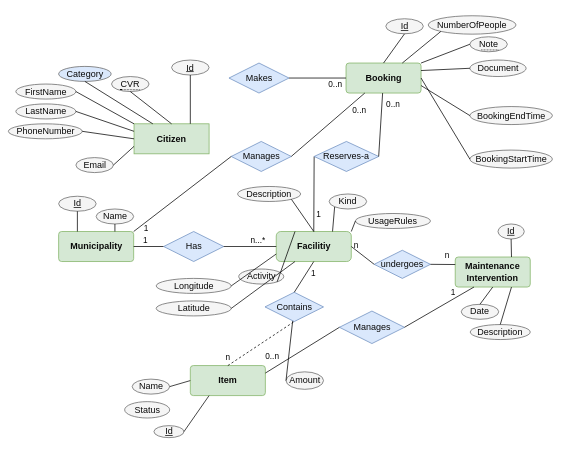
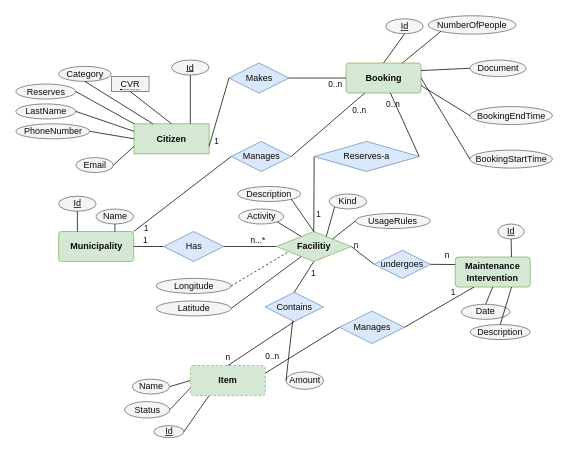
- <mxCell id="22" value="&lt;span style=&quot;border-bottom: 1px dotted&quot;&gt;Note&lt;/span&gt;" style="ellipse;whiteSpace=wrap;html=1;align=center;fillColor=#f5f5f5;strokeColor=#666666;fontColor=#0A0A0A;" vertex="1" parent="1"><mxGeometry x="625.5" y="48.5" width="50" height="20" as="geometry" /></mxCell>
- <mxCell id="25" value="" style="endArrow=none;html=1;rounded=0;entryX=0;entryY=0.5;entryDx=0;entryDy=0;exitX=1;exitY=0;exitDx=0;exitDy=0;fontColor=#0A0A0A;strokeColor=#030303;" edge="1" parent="1" source="20" target="22"><mxGeometry relative="1" as="geometry"><mxPoint x="625.5" y="163.5" as="sourcePoint" /><mxPoint x="570.5" y="253.5" as="targetPoint" /></mxGeometry></mxCell>
- <mxCell id="6" value="Category" style="ellipse;whiteSpace=wrap;html=1;align=center;fillColor=#dae8fc;strokeColor=#666666;fontColor=#0A0A0A;" vertex="1" parent="1"><mxGeometry x="77.5" y="88" width="70" height="20" as="geometry" /></mxCell>
+ <mxCell id="6" value="Category" style="ellipse;whiteSpace=wrap;html=1;align=center;fillColor=#f5f5f5;strokeColor=#666666;fontColor=#0A0A0A;" vertex="1" parent="1"><mxGeometry x="77.5" y="88" width="70" height="20" as="geometry" /></mxCell>
- <mxCell id="31" value="&lt;span style=&quot;border-bottom: 1px dotted&quot;&gt;CVR&lt;/span&gt;" style="ellipse;whiteSpace=wrap;html=1;align=center;fillColor=#f5f5f5;strokeColor=#666666;fontColor=#0A0A0A;" vertex="1" parent="1"><mxGeometry x="148" y="101.5" width="50" height="20" as="geometry" /></mxCell>
+ <mxCell id="31" value="&lt;span style=&quot;border-bottom: 1px dotted&quot;&gt;CVR&lt;/span&gt;" style="whiteSpace=wrap;html=1;align=center;fillColor=#f5f5f5;strokeColor=#666666;fontColor=#0A0A0A;rounded=0;" vertex="1" parent="1"><mxGeometry x="148" y="101.5" width="50" height="20" as="geometry" /></mxCell>
- <mxCell id="2" value="FirstName" style="ellipse;whiteSpace=wrap;html=1;align=center;fillColor=#f5f5f5;strokeColor=#666666;fontColor=#0A0A0A;" vertex="1" parent="1"><mxGeometry x="20.5" y="111.5" width="80" height="20" as="geometry" /></mxCell>
+ <mxCell id="2" value="Reserves" style="ellipse;whiteSpace=wrap;html=1;align=center;fillColor=#f5f5f5;strokeColor=#666666;fontColor=#0A0A0A;" vertex="1" parent="1"><mxGeometry x="20.5" y="111.5" width="80" height="20" as="geometry" /></mxCell>
+ <mxCell id="18" value="" style="endArrow=none;html=1;rounded=0;exitX=1;exitY=0.75;exitDx=0;exitDy=0;entryX=0;entryY=0.5;entryDx=0;entryDy=0;fontColor=#0A0A0A;strokeColor=#030303;" edge="1" parent="1" source="3" target="17"><mxGeometry relative="1" as="geometry"><mxPoint x="472.2" y="-112" as="sourcePoint" /><mxPoint x="474" y="-81.48" as="targetPoint" /></mxGeometry></mxCell>
+ <mxCell id="19" value="1" style="edgeLabel;html=1;align=center;verticalAlign=middle;resizable=0;points=[];fontColor=#030303;labelBackgroundColor=none;" connectable="0" vertex="1" parent="18"><mxGeometry x="-0.694" relative="1" as="geometry"><mxPoint x="5" y="7" as="offset" /></mxGeometry></mxCell>
- <mxCell id="4" value="PhoneNumber" style="ellipse;whiteSpace=wrap;html=1;align=center;fillColor=#f5f5f5;strokeColor=#666666;fontColor=#0A0A0A;" vertex="1" parent="1"><mxGeometry x="10.5" y="164.5" width="98.5" height="20" as="geometry" /></mxCell>
+ <mxCell id="4" value="PhoneNumber" style="ellipse;whiteSpace=wrap;html=1;align=center;fillColor=#f5f5f5;strokeColor=#666666;fontColor=#0A0A0A;" vertex="1" parent="1"><mxGeometry x="20.5" y="164.5" width="98.5" height="20" as="geometry" /></mxCell>
- <mxCell id="37" value="Reserves-a" style="shape=rhombus;perimeter=rhombusPerimeter;whiteSpace=wrap;html=1;align=center;fillColor=#dae8fc;strokeColor=#6c8ebf;fontStyle=0;fontColor=#0A0A0A;" vertex="1" parent="1"><mxGeometry x="418" y="188" width="86" height="40" as="geometry" /></mxCell>
+ <mxCell id="37" value="Reserves-a" style="shape=rhombus;perimeter=rhombusPerimeter;whiteSpace=wrap;html=1;align=center;fillColor=#dae8fc;strokeColor=#6c8ebf;fontStyle=0;fontColor=#0A0A0A;" vertex="1" parent="1"><mxGeometry x="418" y="188" width="140" height="40" as="geometry" /></mxCell>
- <mxCell id="10" value="Facilitiy" style="whiteSpace=wrap;html=1;align=center;fontStyle=1;fillColor=#d5e8d4;strokeColor=#82b366;fontColor=#0A0A0A;rounded=1;" vertex="1" parent="1"><mxGeometry x="367.5" y="308" width="100" height="40" as="geometry" /></mxCell>
+ <mxCell id="10" value="Facilitiy" style="rhombus;whiteSpace=wrap;html=1;align=center;fontStyle=1;fillColor=#d5e8d4;strokeColor=#82b366;fontColor=#0A0A0A;" vertex="1" parent="1"><mxGeometry x="367.5" y="308" width="100" height="40" as="geometry" /></mxCell>
- <mxCell id="78" value="" style="endArrow=none;html=1;rounded=0;exitX=1;exitY=0.5;exitDx=0;exitDy=0;entryX=0;entryY=0.75;entryDx=0;entryDy=0;fontColor=#0A0A0A;strokeColor=#0A0A0A;" edge="1" parent="1" source="77" target="10"><mxGeometry relative="1" as="geometry"><mxPoint x="182.5" y="448" as="sourcePoint" /><mxPoint x="322.74" y="398.548" as="targetPoint" /></mxGeometry></mxCell>
+ <mxCell id="78" value="" style="endArrow=none;html=1;rounded=0;exitX=1;exitY=0.5;exitDx=0;exitDy=0;entryX=0;entryY=0.75;entryDx=0;entryDy=0;fontColor=#0A0A0A;strokeColor=#0A0A0A;dashed=1;" edge="1" parent="1" source="77" target="10"><mxGeometry relative="1" as="geometry"><mxPoint x="182.5" y="448" as="sourcePoint" /><mxPoint x="322.74" y="398.548" as="targetPoint" /></mxGeometry></mxCell>
- <mxCell id="39" value="Activity" style="ellipse;whiteSpace=wrap;html=1;align=center;fillColor=#f5f5f5;strokeColor=#666666;fontColor=#0A0A0A;" vertex="1" parent="1"><mxGeometry x="317.5" y="358" width="60" height="20" as="geometry" /></mxCell>
+ <mxCell id="39" value="Activity" style="ellipse;whiteSpace=wrap;html=1;align=center;fillColor=#f5f5f5;strokeColor=#666666;fontColor=#0A0A0A;" vertex="1" parent="1"><mxGeometry x="317.5" y="278" width="60" height="20" as="geometry" /></mxCell>
- <mxCell id="26" value="Date" style="ellipse;whiteSpace=wrap;html=1;align=center;fillColor=#f5f5f5;strokeColor=#666666;fontColor=#0A0A0A;" vertex="1" parent="1"><mxGeometry x="614" y="405" width="50" height="20" as="geometry" /></mxCell>
+ <mxCell id="26" value="Date" style="ellipse;whiteSpace=wrap;html=1;align=center;fillColor=#f5f5f5;strokeColor=#666666;fontColor=#0A0A0A;" vertex="1" parent="1"><mxGeometry x="614" y="405" width="65" height="20" as="geometry" /></mxCell>
- <mxCell id="71" value="" style="endArrow=none;html=1;rounded=0;entryX=0.5;entryY=1;entryDx=0;entryDy=0;exitX=0.5;exitY=0;exitDx=0;exitDy=0;fontColor=#0A0A0A;strokeColor=#030303;dashed=1;" edge="1" parent="1" source="12" target="41"><mxGeometry relative="1" as="geometry"><mxPoint x="427.5" y="508" as="sourcePoint" /><mxPoint x="397.5" y="468" as="targetPoint" /></mxGeometry></mxCell>
+ <mxCell id="71" value="" style="endArrow=none;html=1;rounded=0;entryX=0.5;entryY=1;entryDx=0;entryDy=0;exitX=0.5;exitY=0;exitDx=0;exitDy=0;fontColor=#0A0A0A;strokeColor=#030303;" edge="1" parent="1" source="12" target="41"><mxGeometry relative="1" as="geometry"><mxPoint x="427.5" y="508" as="sourcePoint" /><mxPoint x="397.5" y="468" as="targetPoint" /></mxGeometry></mxCell>
- <mxCell id="12" value="Item" style="rounded=1;arcSize=10;whiteSpace=wrap;html=1;align=center;fontStyle=1;fillColor=#d5e8d4;strokeColor=#82b366;fontColor=#0A0A0A;" vertex="1" parent="1"><mxGeometry x="253" y="486.66" width="100" height="40" as="geometry" /></mxCell>
+ <mxCell id="12" value="Item" style="rounded=1;arcSize=10;whiteSpace=wrap;html=1;align=center;fontStyle=1;fillColor=#d5e8d4;strokeColor=#82b366;fontColor=#0A0A0A;dashed=1;" vertex="1" parent="1"><mxGeometry x="253" y="486.66" width="100" height="40" as="geometry" /></mxCell>
+ <mxCell id="84" value="" style="endArrow=none;html=1;rounded=0;entryX=1;entryY=0.5;entryDx=0;entryDy=0;exitX=0;exitY=0.75;exitDx=0;exitDy=0;fontColor=#0A0A0A;strokeColor=#0A0A0A;" edge="1" parent="1" source="12" target="83"><mxGeometry relative="1" as="geometry"><mxPoint x="313" y="586.66" as="sourcePoint" /><mxPoint x="313" y="536.66" as="targetPoint" /></mxGeometry></mxCell>
